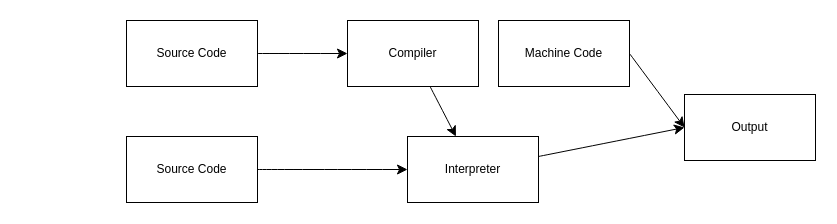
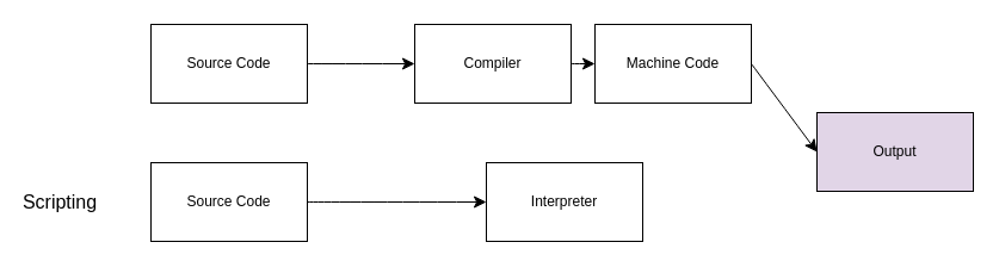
- <mxCell id="9" value="" style="endArrow=classic;html=1;rounded=0;fontSize=12;startSize=8;endSize=8;curved=1;" edge="1" parent="1" source="4" target="6"><mxGeometry width="50" height="50" relative="1" as="geometry"><mxPoint x="443" y="103" as="sourcePoint" /><mxPoint x="513.711" y="53" as="targetPoint" /></mxGeometry></mxCell>
+ <mxCell id="9" value="" style="endArrow=classic;html=1;rounded=0;fontSize=12;startSize=8;endSize=8;curved=1;entryX=0;entryY=0.5;entryDx=0;entryDy=0;" edge="1" parent="1" source="4" target="5"><mxGeometry width="50" height="50" relative="1" as="geometry"><mxPoint x="443" y="103" as="sourcePoint" /><mxPoint x="513.711" y="53" as="targetPoint" /></mxGeometry></mxCell>
- <mxCell id="7" value="Output" style="rounded=0;whiteSpace=wrap;html=1;" vertex="1" parent="1"><mxGeometry x="684" y="94" width="131" height="66" as="geometry" /></mxCell>
+ <mxCell id="7" value="Output" style="rounded=0;whiteSpace=wrap;html=1;fillColor=#e1d5e7;" vertex="1" parent="1"><mxGeometry x="684" y="94" width="131" height="66" as="geometry" /></mxCell>
- <mxCell id="11" value="" style="endArrow=classic;html=1;rounded=0;fontSize=12;startSize=8;endSize=8;curved=1;entryX=0;entryY=0.5;entryDx=0;entryDy=0;" edge="1" parent="1" source="6" target="7"><mxGeometry width="50" height="50" relative="1" as="geometry"><mxPoint x="443" y="219" as="sourcePoint" /><mxPoint x="513.711" y="169" as="targetPoint" /></mxGeometry></mxCell>
+ <mxCell id="13" value="Scripting" style="text;html=1;align=center;verticalAlign=middle;whiteSpace=wrap;rounded=0;fontSize=16;" vertex="1" parent="1"><mxGeometry x="20" y="154" width="60" height="30" as="geometry" /></mxCell>
